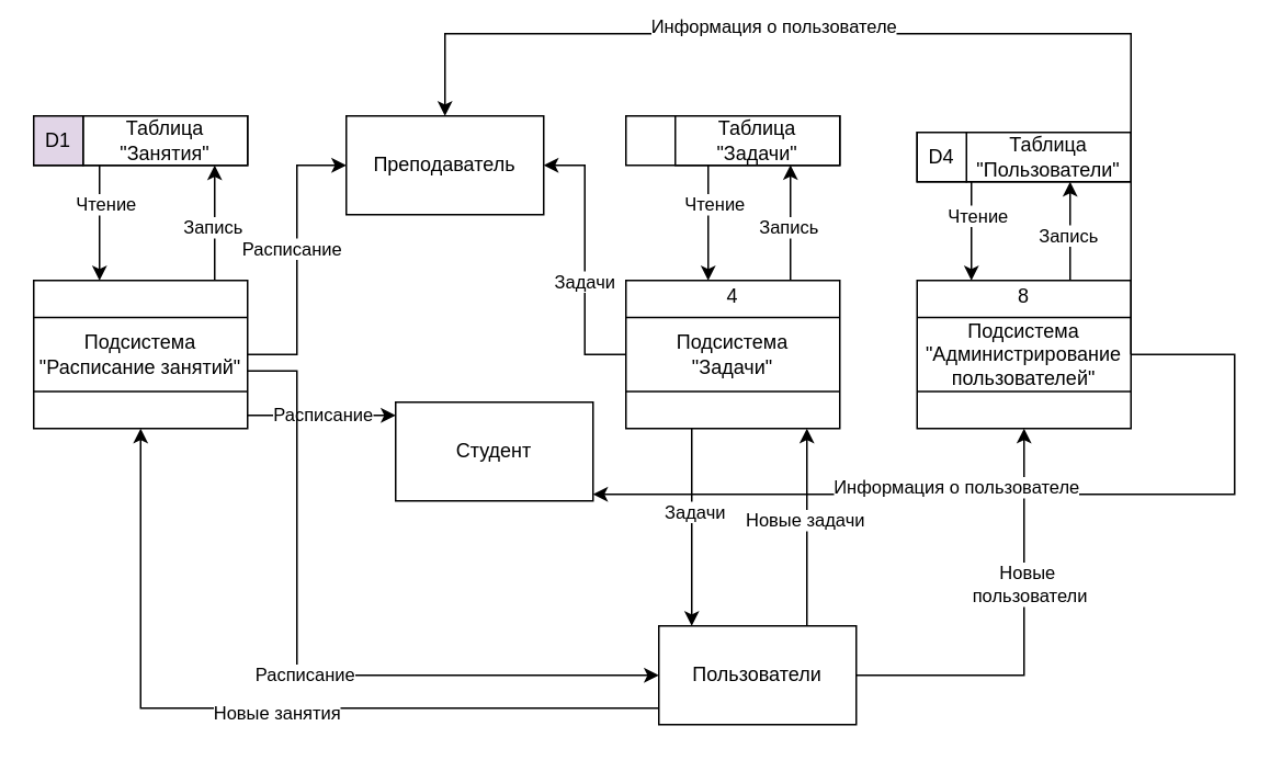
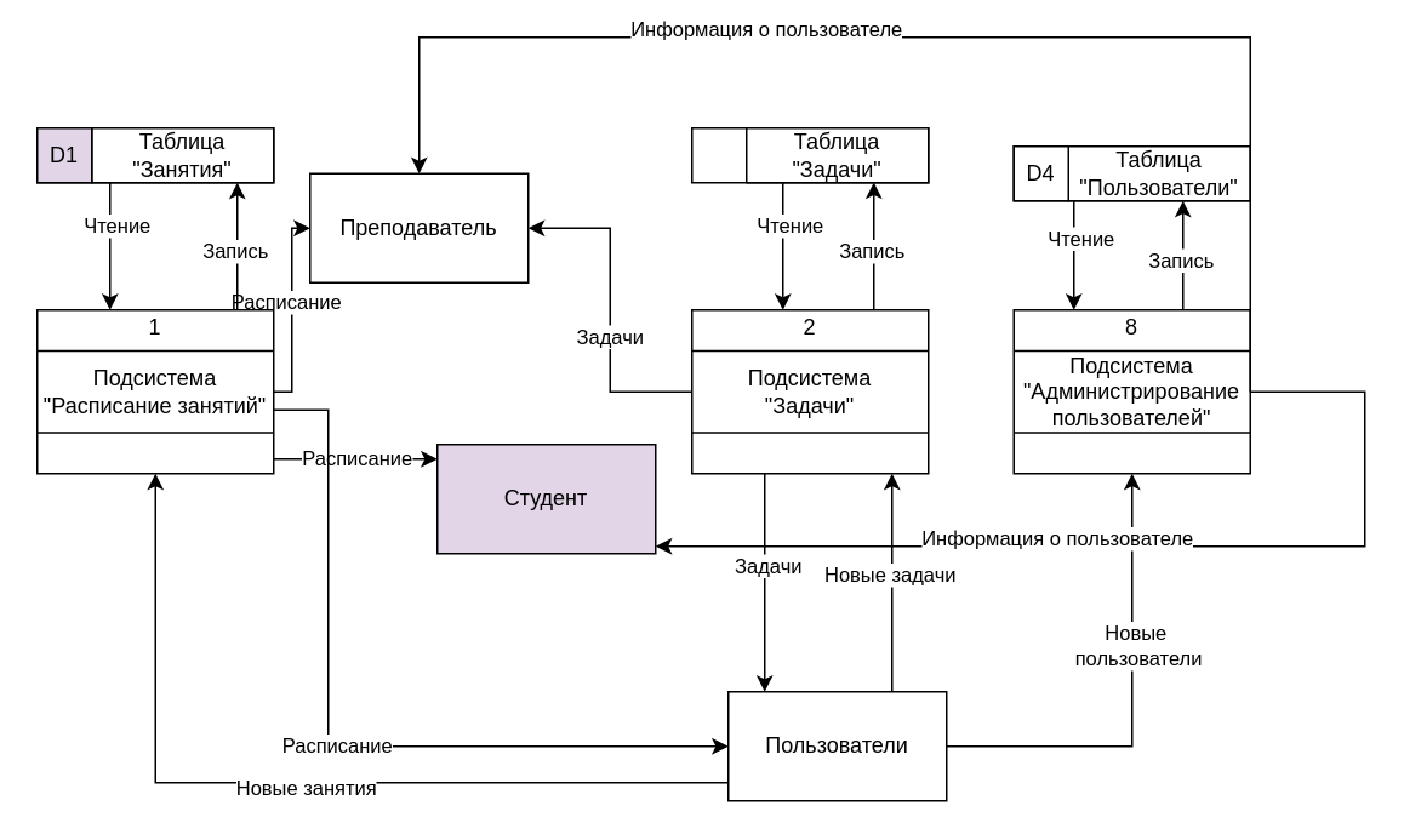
- <mxCell id="3" value="Преподаватель" style="rounded=0;whiteSpace=wrap;html=1;" vertex="1" parent="1"><mxGeometry x="210" y="70" width="120" height="60" as="geometry" /></mxCell>
+ <mxCell id="3" value="Преподаватель" style="rounded=0;whiteSpace=wrap;html=1;" vertex="1" parent="1"><mxGeometry x="170" y="95" width="120" height="60" as="geometry" /></mxCell>
+ <mxCell id="15" value="1" style="text;html=1;align=center;verticalAlign=middle;whiteSpace=wrap;rounded=0;" vertex="1" parent="11"><mxGeometry width="130" height="20" as="geometry" /></mxCell>
- <mxCell id="21" value="4" style="text;html=1;align=center;verticalAlign=middle;whiteSpace=wrap;rounded=0;" vertex="1" parent="17"><mxGeometry width="130" height="20" as="geometry" /></mxCell>
+ <mxCell id="21" value="2" style="text;html=1;align=center;verticalAlign=middle;whiteSpace=wrap;rounded=0;" vertex="1" parent="17"><mxGeometry width="130" height="20" as="geometry" /></mxCell>
- <mxCell id="4" value="Студент" style="rounded=0;whiteSpace=wrap;html=1;" vertex="1" parent="1"><mxGeometry x="240" y="244" width="120" height="60" as="geometry" /></mxCell>
+ <mxCell id="4" value="Студент" style="rounded=0;whiteSpace=wrap;html=1;fillColor=#e1d5e7;" vertex="1" parent="1"><mxGeometry x="240" y="244" width="120" height="60" as="geometry" /></mxCell>
